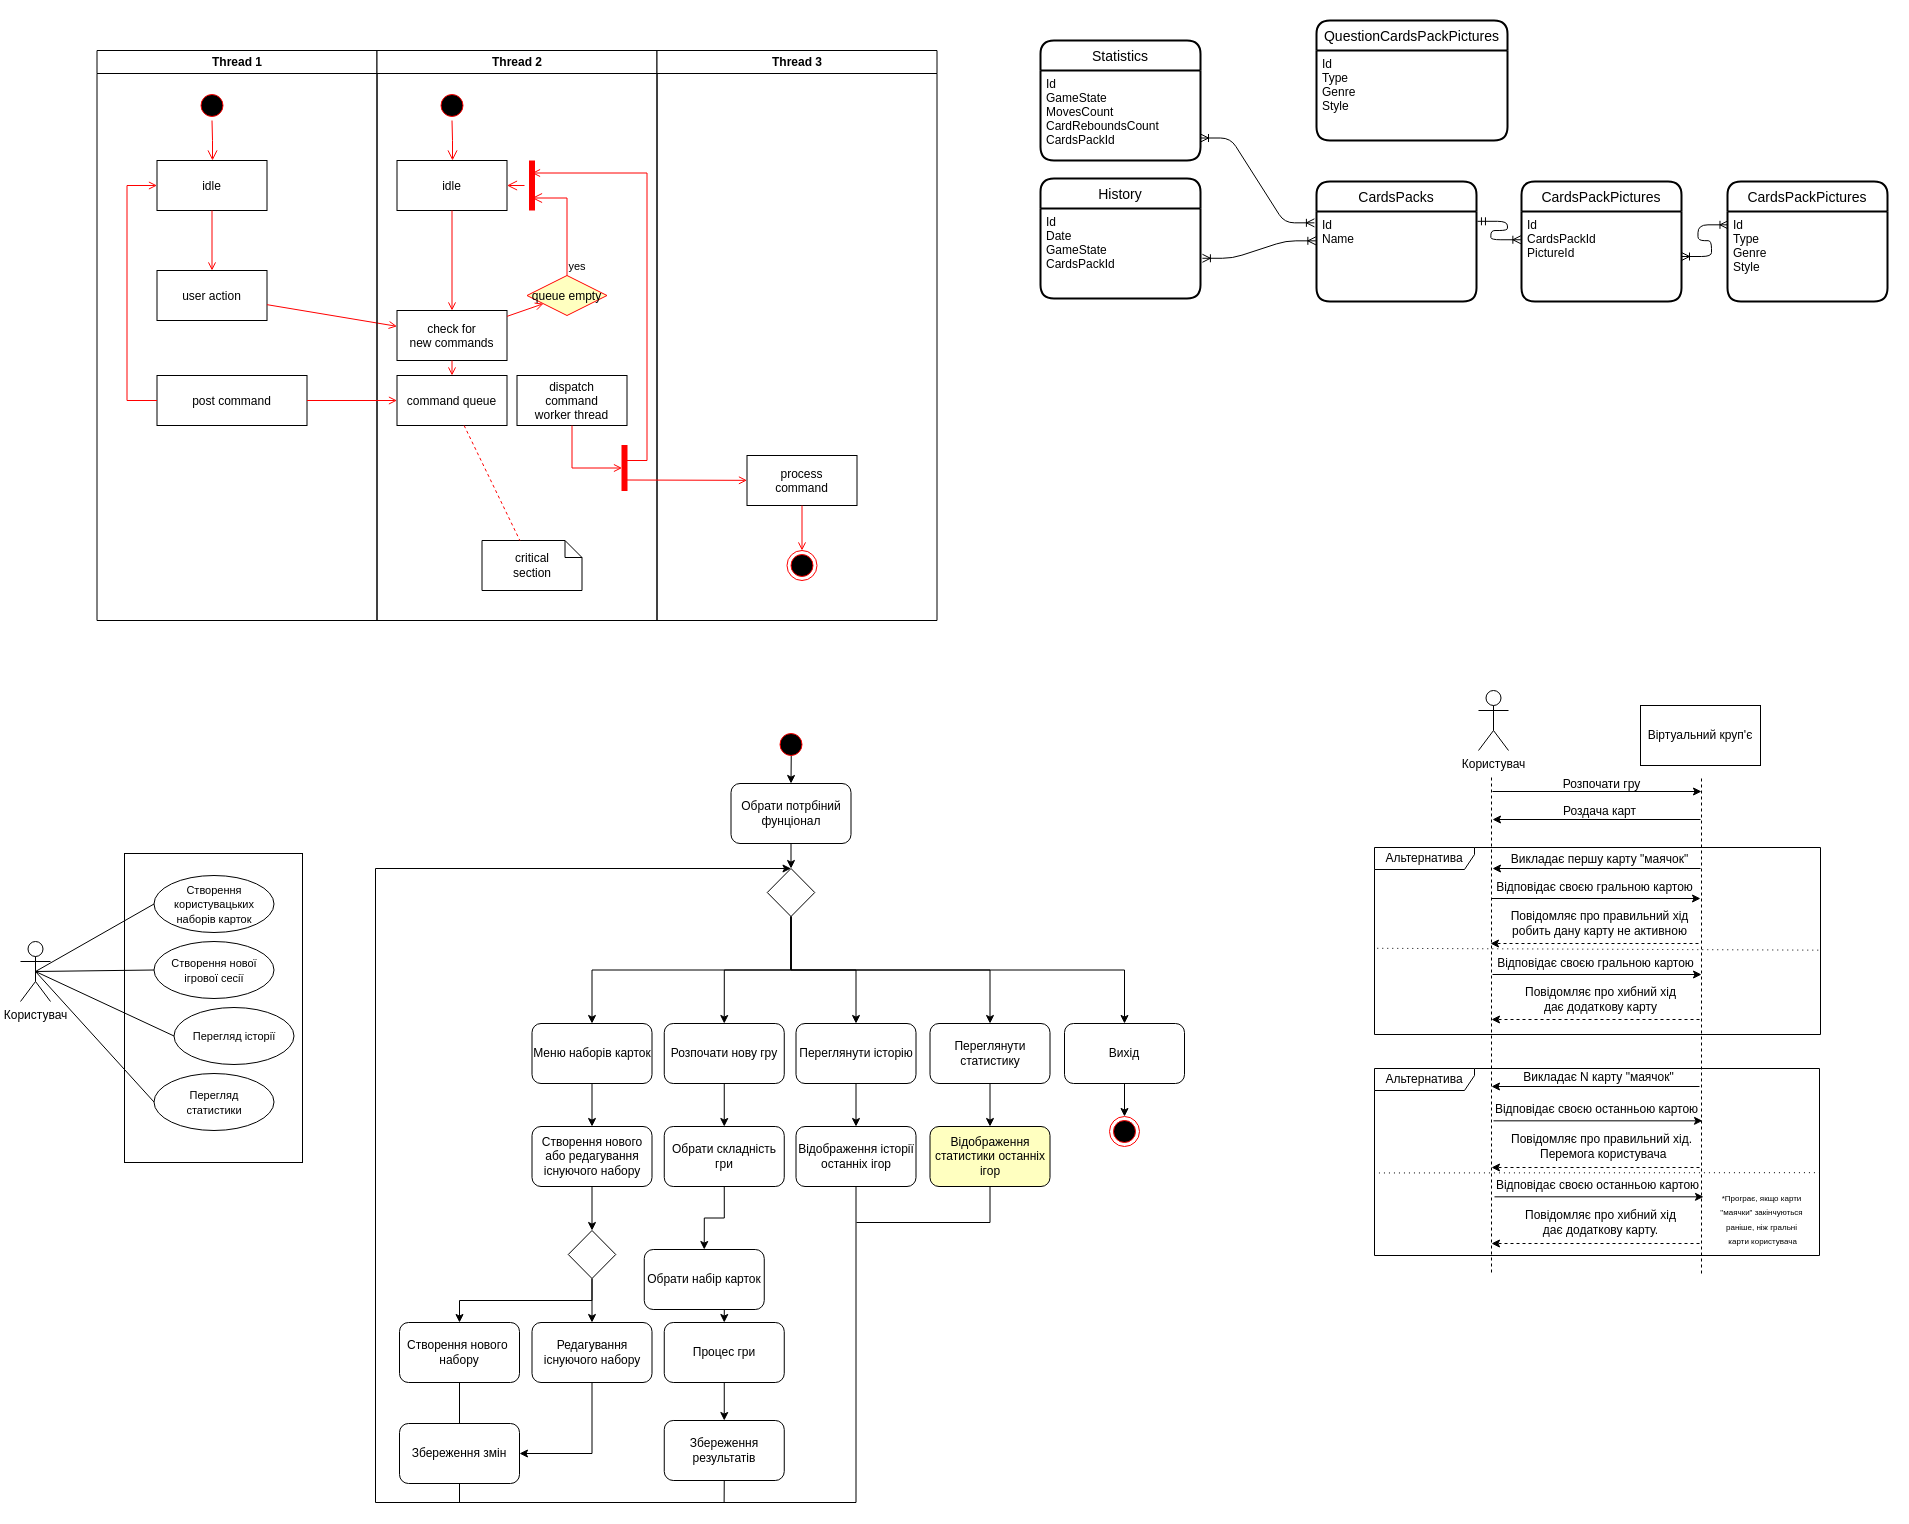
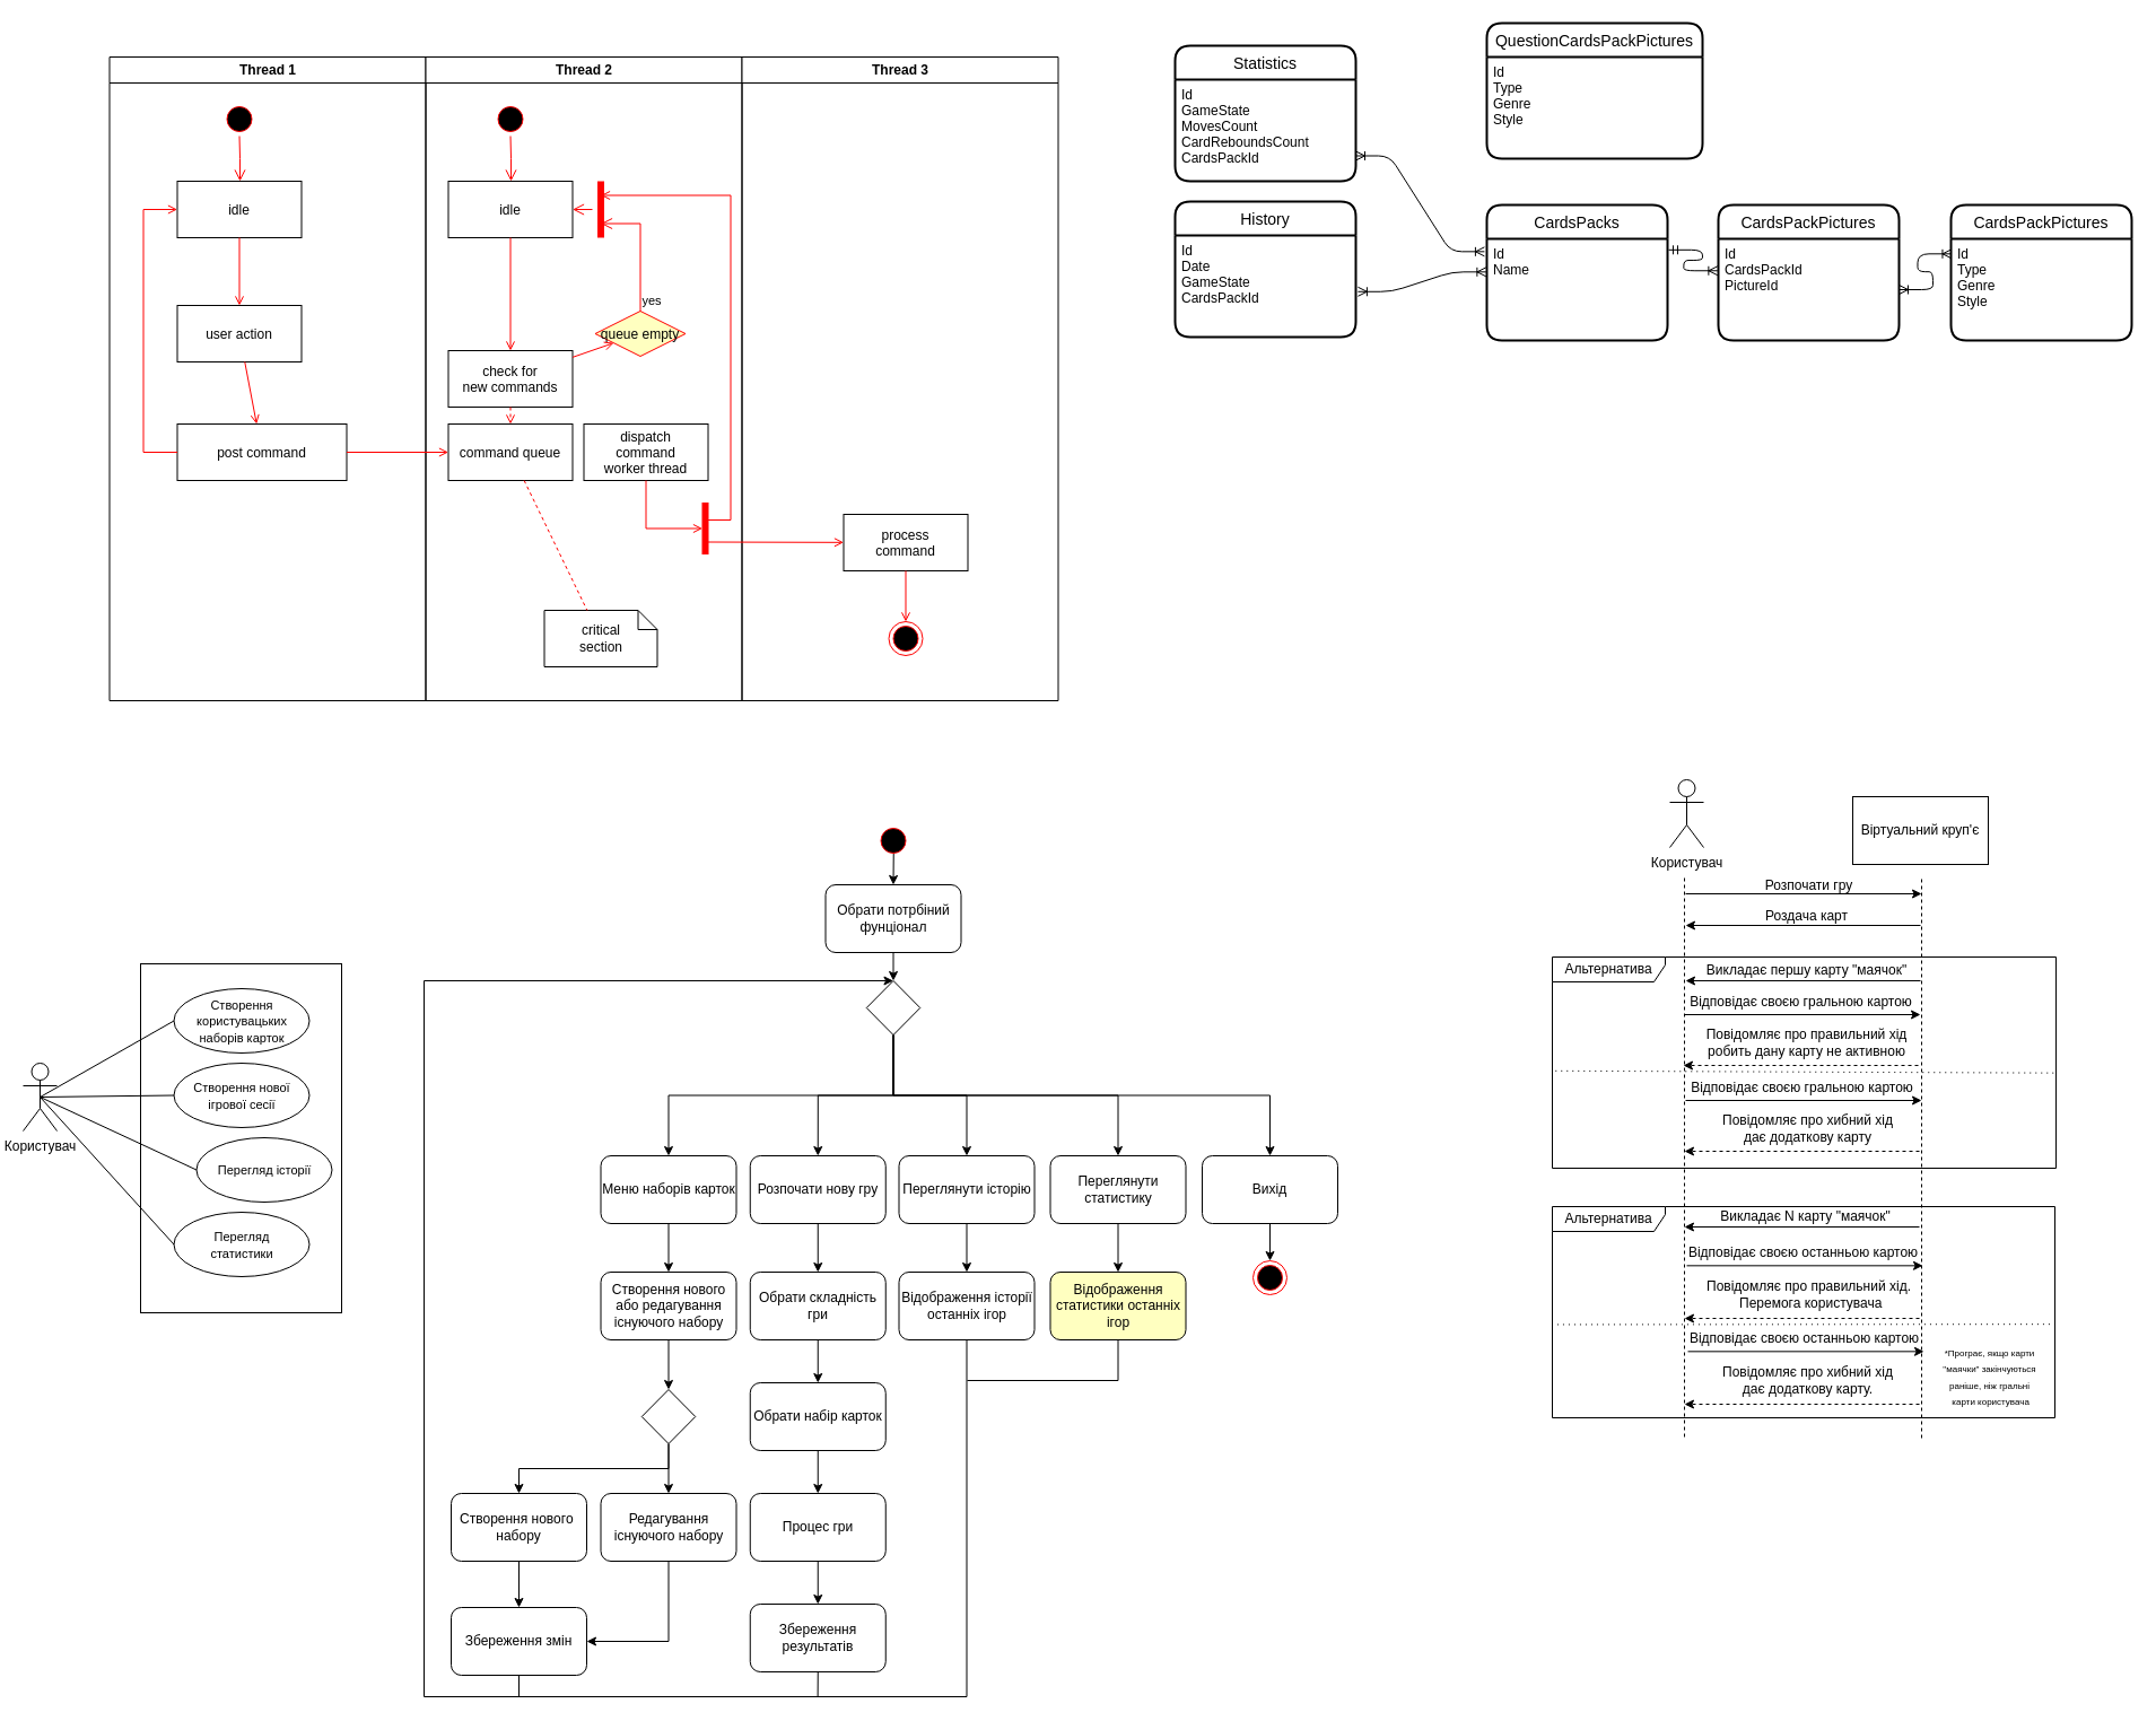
- <mxCell id="9" value="" style="endArrow=open;strokeColor=#FF0000;endFill=1;rounded=0;" parent="2" source="6" target="15" edge="1"><mxGeometry relative="1" as="geometry" /></mxCell>
+ <mxCell id="9" value="" style="endArrow=open;strokeColor=#FF0000;endFill=1;rounded=0" parent="2" source="6" target="8" edge="1"><mxGeometry relative="1" as="geometry" /></mxCell>
- <mxCell id="18" value="" style="endArrow=open;strokeColor=#FF0000;endFill=1;rounded=0" parent="11" source="15" target="17" edge="1"><mxGeometry relative="1" as="geometry" /></mxCell>
+ <mxCell id="18" value="" style="endArrow=open;strokeColor=#FF0000;endFill=1;rounded=0;dashed=1;" parent="11" source="15" target="17" edge="1"><mxGeometry relative="1" as="geometry" /></mxCell>
- <mxCell id="72" value="Обрати набір карток" style="rounded=1;whiteSpace=wrap;html=1;" vertex="1" parent="1"><mxGeometry x="643.75" y="1249" width="120" height="60" as="geometry" /></mxCell>
+ <mxCell id="72" value="Обрати набір карток" style="rounded=1;whiteSpace=wrap;html=1;" vertex="1" parent="1"><mxGeometry x="663.75" y="1224" width="120" height="60" as="geometry" /></mxCell>
- <mxCell id="65" style="edgeStyle=orthogonalEdgeStyle;rounded=0;orthogonalLoop=1;jettySize=auto;html=1;exitX=0.5;exitY=1;exitDx=0;exitDy=0;entryX=0.5;entryY=0;entryDx=0;entryDy=0;endArrow=none;" edge="1" parent="1" source="87" target="89"><mxGeometry relative="1" as="geometry" /></mxCell>
+ <mxCell id="65" style="edgeStyle=orthogonalEdgeStyle;rounded=0;orthogonalLoop=1;jettySize=auto;html=1;exitX=0.5;exitY=1;exitDx=0;exitDy=0;entryX=0.5;entryY=0;entryDx=0;entryDy=0;" edge="1" parent="1" source="87" target="89"><mxGeometry relative="1" as="geometry" /></mxCell>
